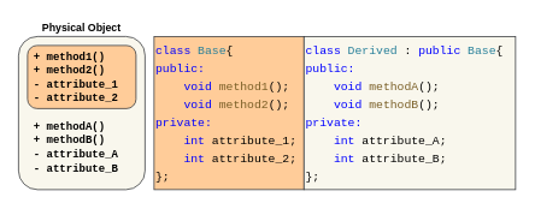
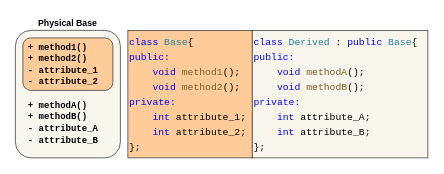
- <mxCell id="7" value="&lt;h3&gt;&lt;font face=&quot;Helvetica&quot;&gt;Physical Object&lt;/font&gt;&lt;/h3&gt;" style="text;html=1;strokeColor=none;fillColor=none;align=center;verticalAlign=middle;whiteSpace=wrap;rounded=0;labelBackgroundColor=none;labelBorderColor=none;fontFamily=Courier New;fontSize=10;" parent="1" vertex="1"><mxGeometry x="20" y="20" width="140" height="20" as="geometry" /></mxCell>
+ <mxCell id="7" value="&lt;h3&gt;&lt;font face=&quot;Helvetica&quot;&gt;Physical Base&lt;/font&gt;&lt;/h3&gt;" style="text;html=1;strokeColor=none;fillColor=none;align=center;verticalAlign=middle;whiteSpace=wrap;rounded=0;labelBackgroundColor=none;labelBorderColor=none;fontFamily=Courier New;fontSize=10;" parent="1" vertex="1"><mxGeometry x="20" y="20" width="140" height="20" as="geometry" /></mxCell>
